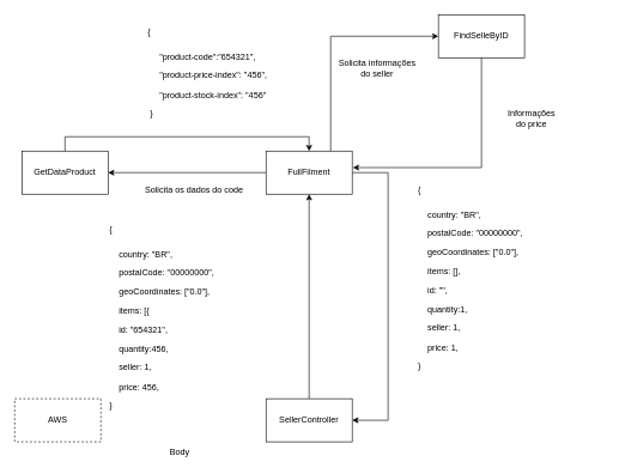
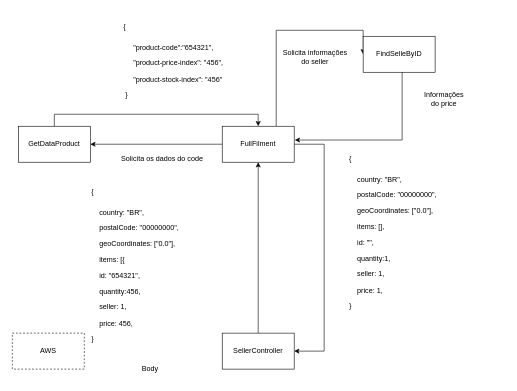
- <mxCell id="16" value="FindSelleByID" style="rounded=0;whiteSpace=wrap;html=1;" vertex="1" parent="1"><mxGeometry x="610" y="20" width="120" height="60" as="geometry" /></mxCell>
+ <mxCell id="16" value="FindSelleByID" style="rounded=0;whiteSpace=wrap;html=1;" vertex="1" parent="1"><mxGeometry x="605" y="60" width="120" height="60" as="geometry" /></mxCell>
- <mxCell id="14" value="Body" style="text;html=1;align=center;verticalAlign=middle;whiteSpace=wrap;rounded=0;" vertex="1" parent="1"><mxGeometry x="220" y="615" width="60" height="30" as="geometry" /></mxCell>
+ <mxCell id="14" value="Body" style="text;html=1;align=center;verticalAlign=middle;whiteSpace=wrap;rounded=0;" vertex="1" parent="1"><mxGeometry x="220" y="600" width="60" height="30" as="geometry" /></mxCell>
